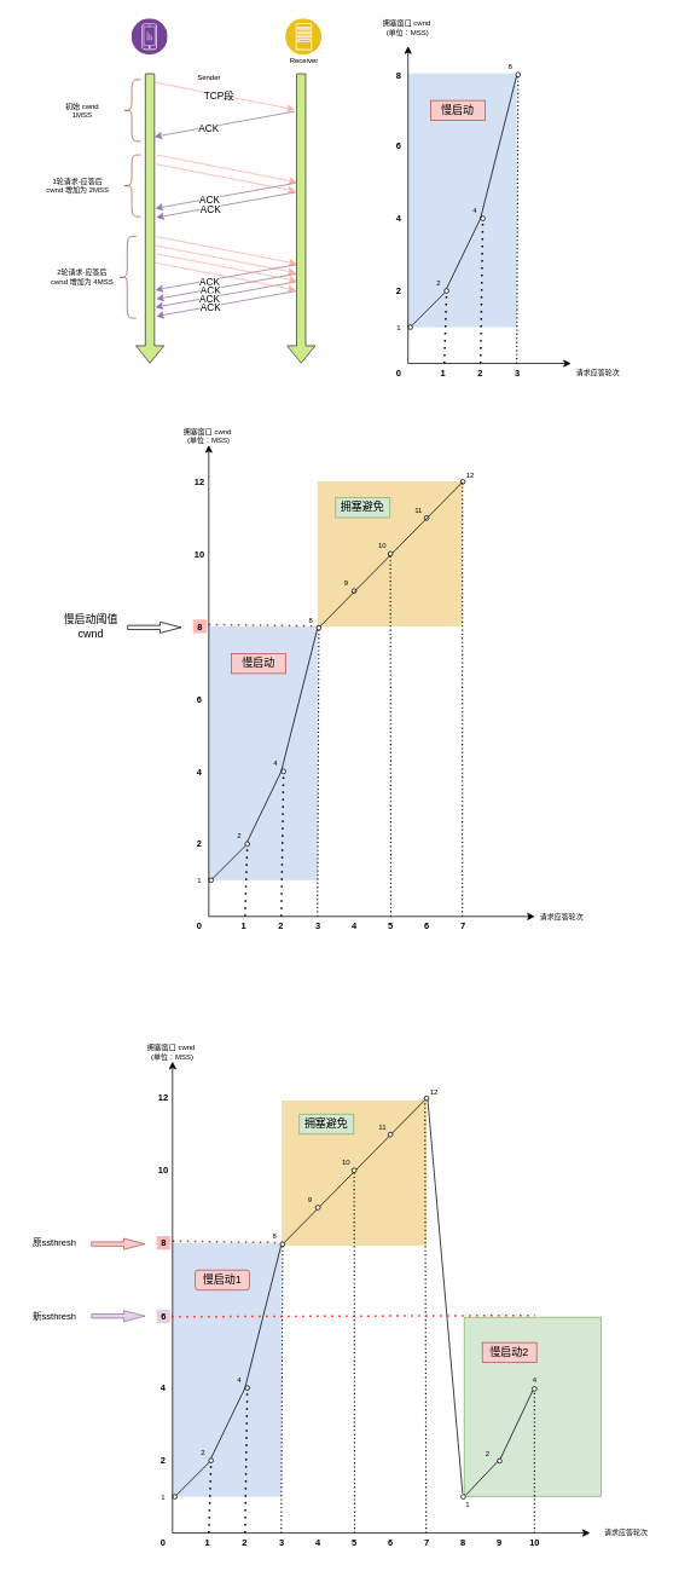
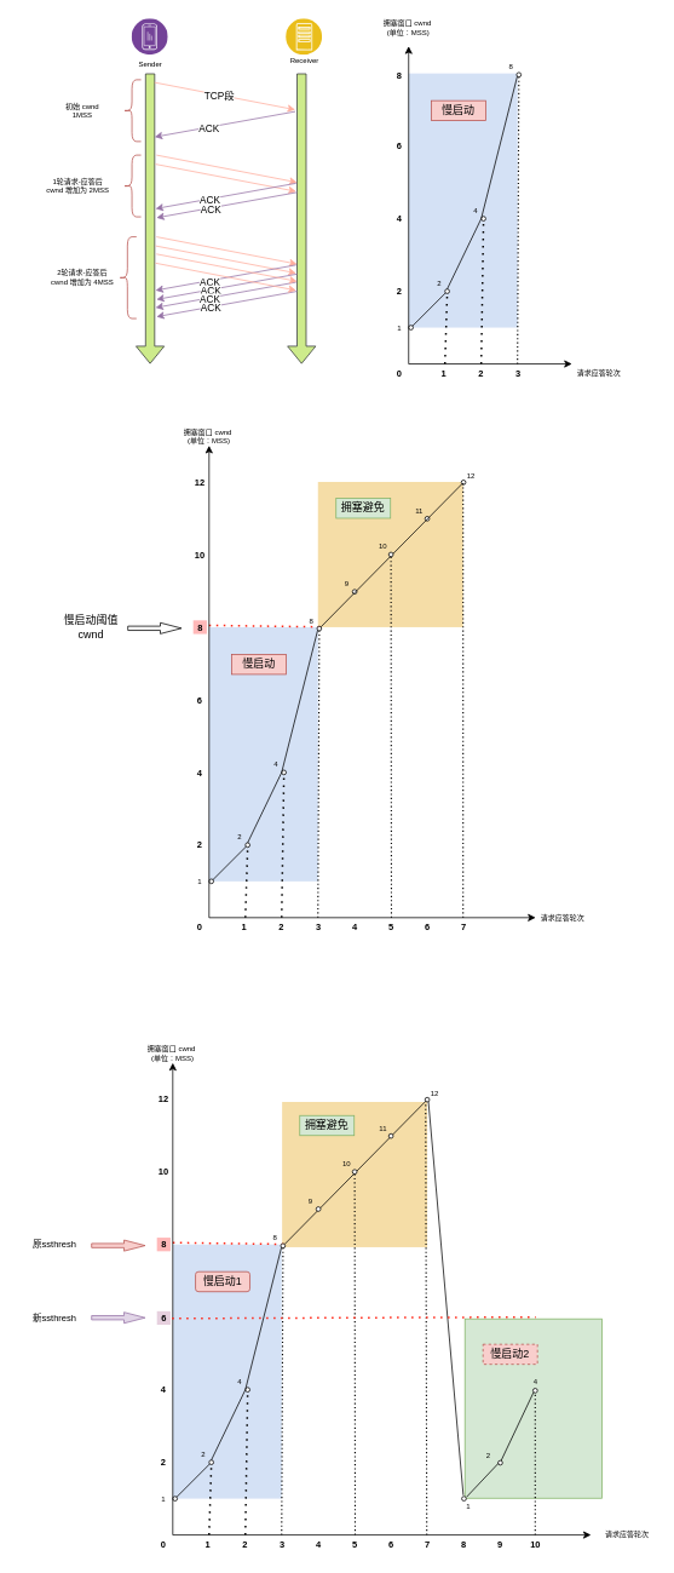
- <mxCell id="117" value="Sender" style="text;html=1;align=center;verticalAlign=middle;resizable=0;points=[];autosize=1;strokeColor=none;fillColor=none;fontSize=8;" vertex="1" parent="85"><mxGeometry x="165" y="55" width="50" height="20" as="geometry" /></mxCell>
+ <mxCell id="117" value="Sender" style="text;html=1;align=center;verticalAlign=middle;resizable=0;points=[];autosize=1;strokeColor=none;fillColor=none;fontSize=8;" vertex="1" parent="85"><mxGeometry x="100" y="40" width="50" height="20" as="geometry" /></mxCell>
- <mxCell id="183" value="慢启动2" style="rounded=0;whiteSpace=wrap;html=1;fillColor=#f8cecc;strokeColor=#b85450;" vertex="1" parent="1"><mxGeometry x="532" y="1480" width="60" height="22" as="geometry" /></mxCell>
+ <mxCell id="183" value="慢启动2" style="rounded=0;whiteSpace=wrap;html=1;fillColor=#f8cecc;strokeColor=#b85450;dashed=1;" vertex="1" parent="1"><mxGeometry x="532" y="1480" width="60" height="22" as="geometry" /></mxCell>
